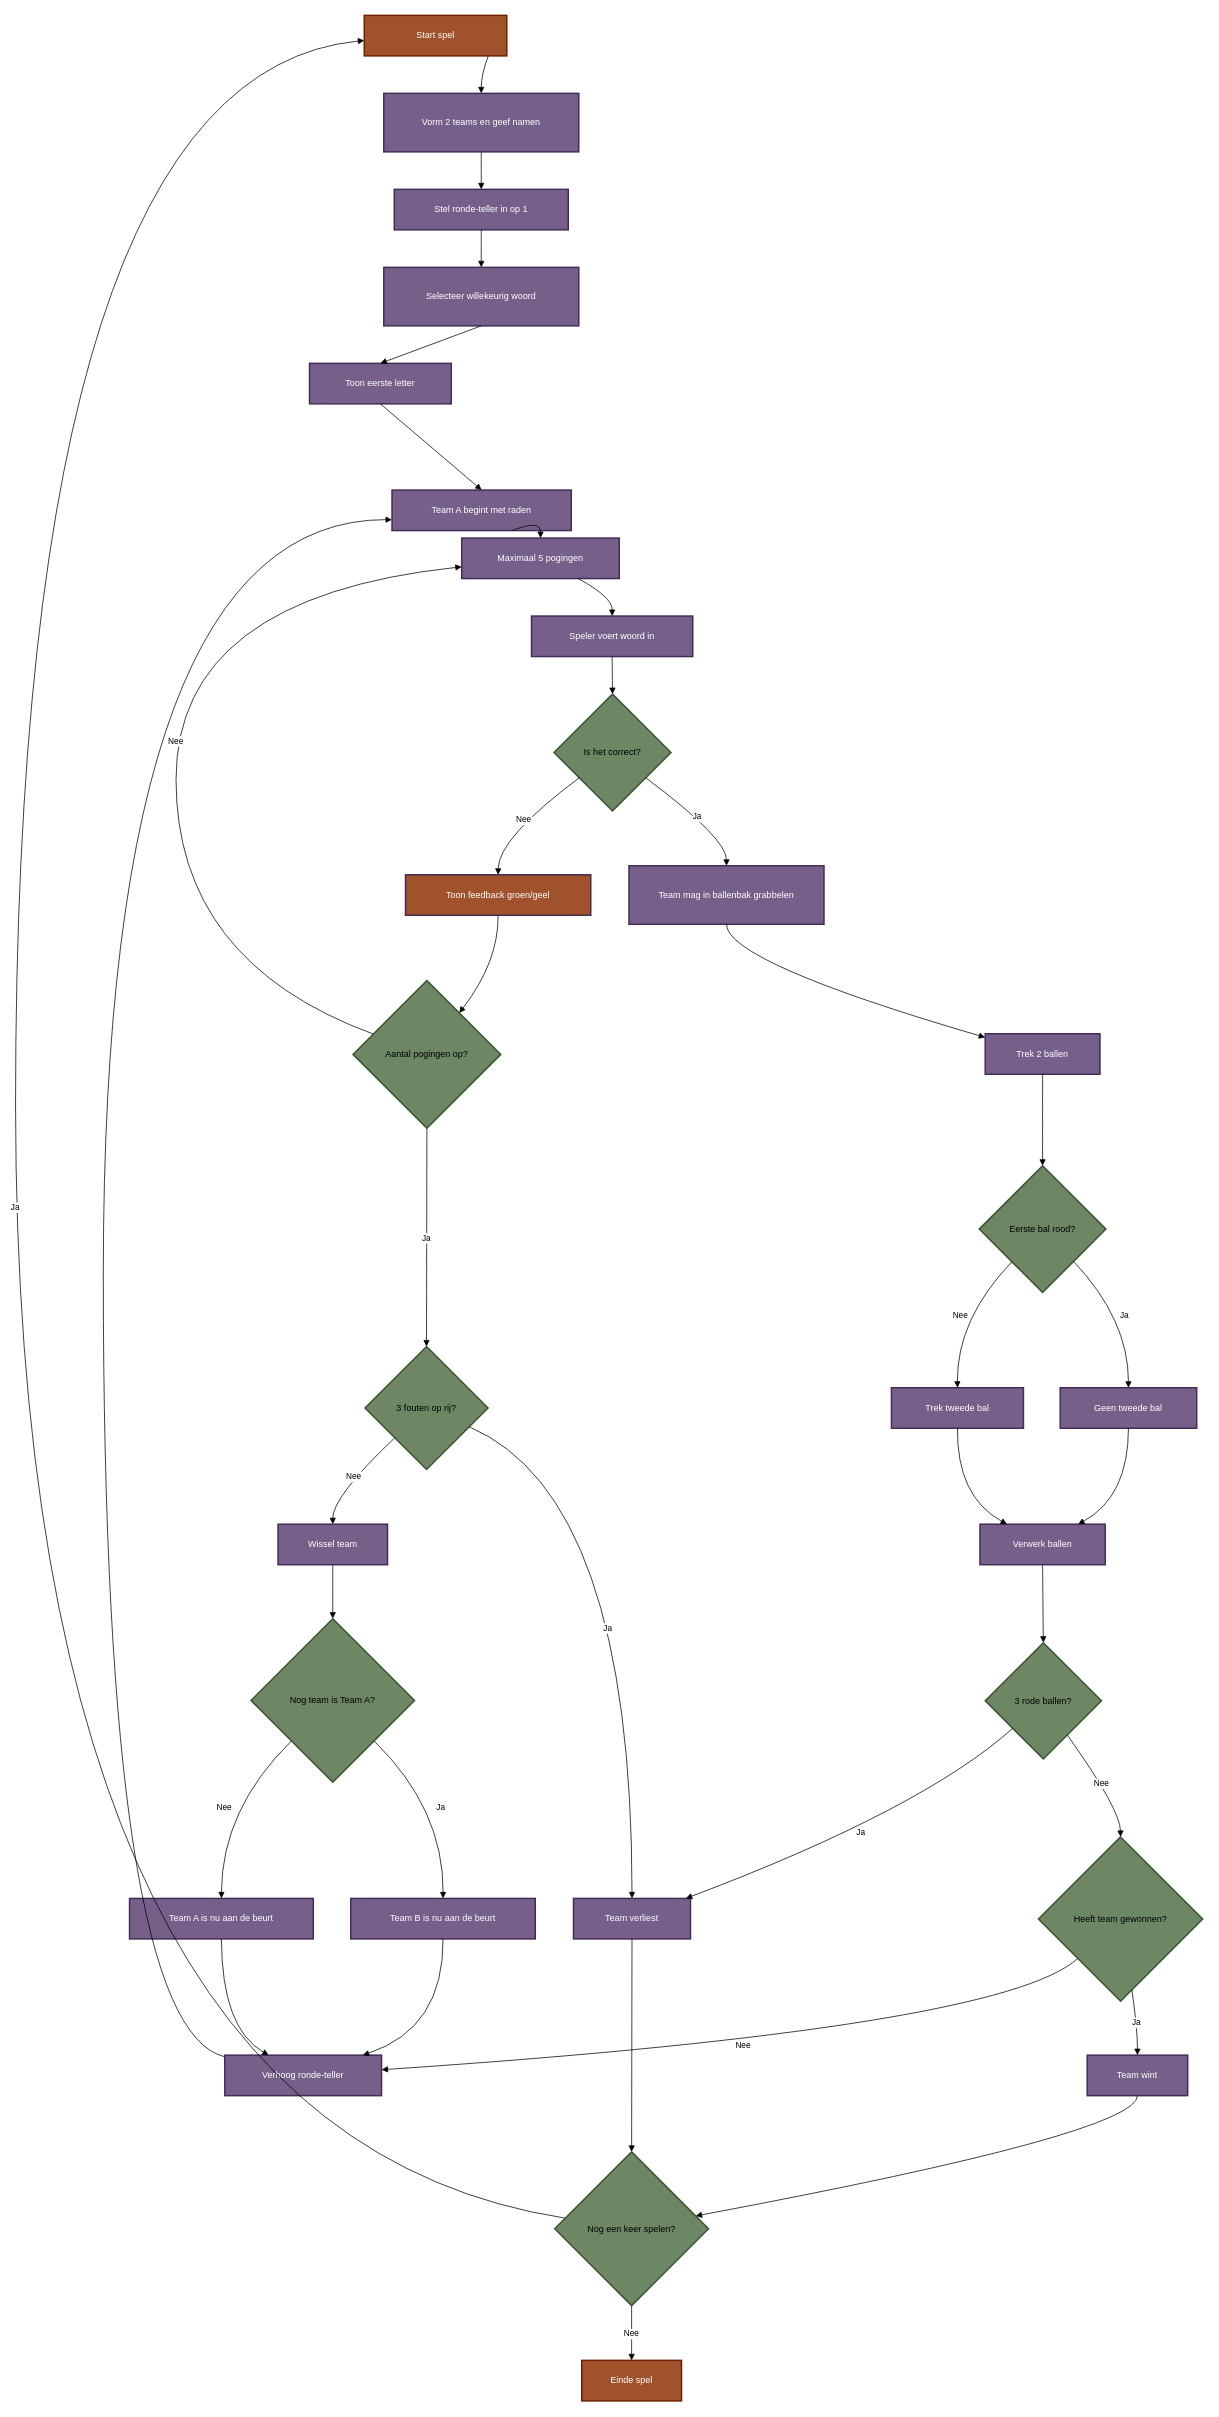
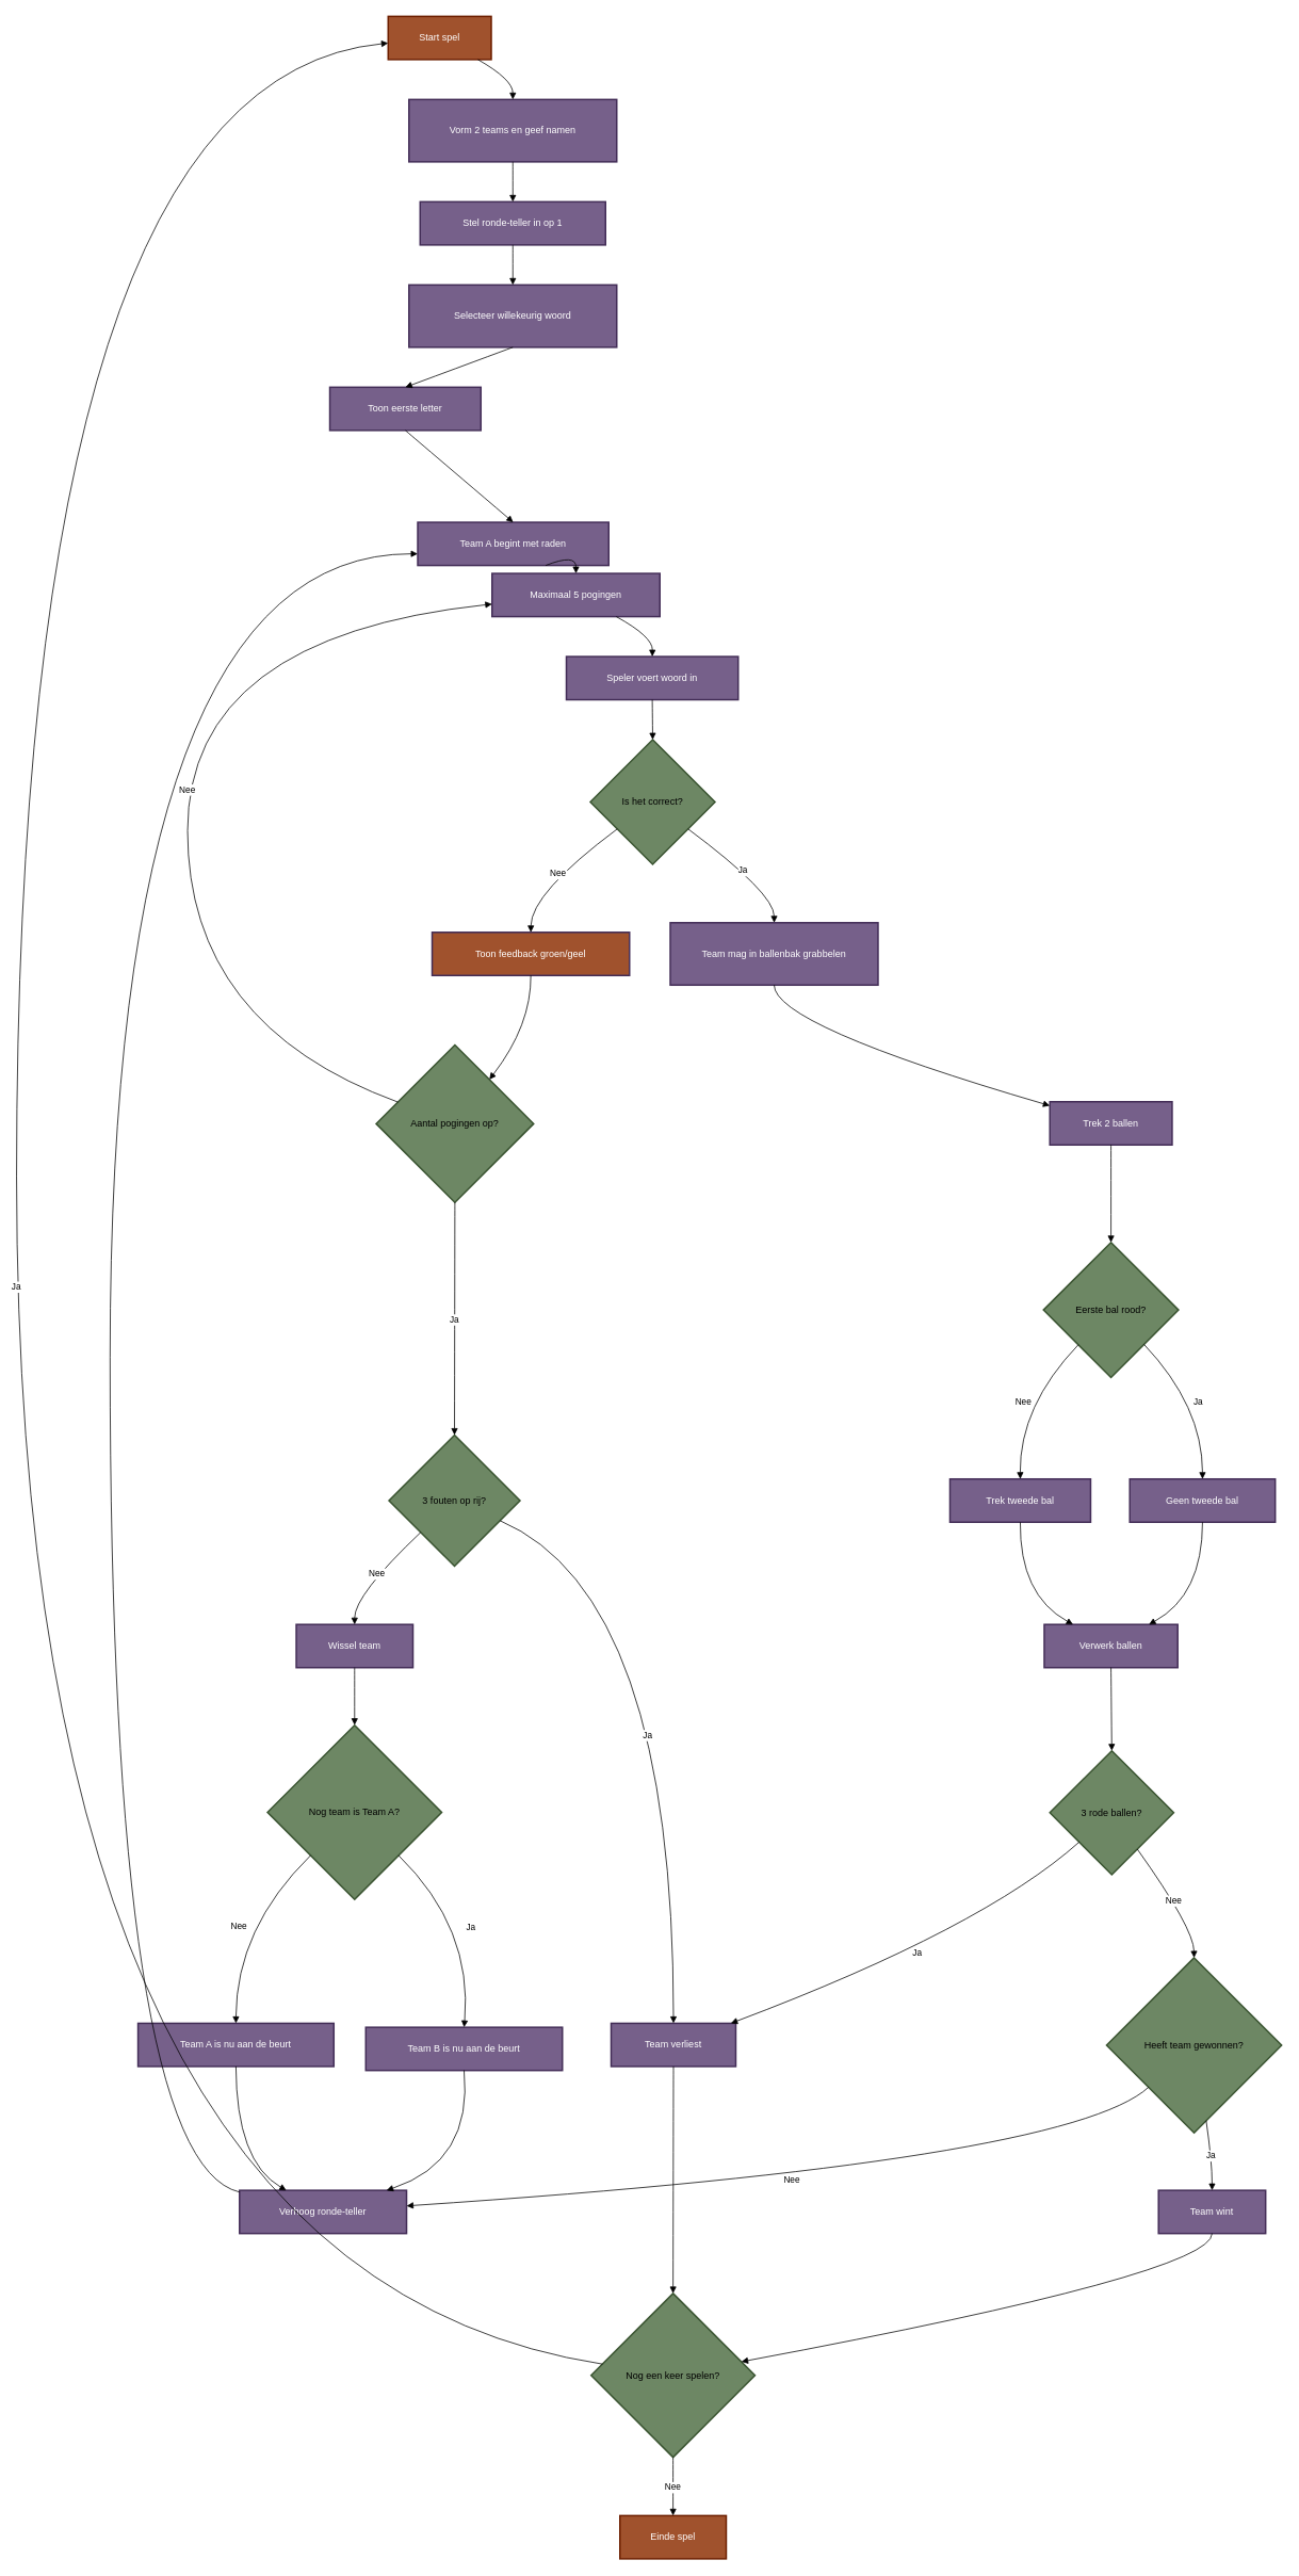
- <mxCell id="2" value="Start spel" style="whiteSpace=wrap;strokeWidth=2;fillColor=#a0522d;fontColor=#ffffff;strokeColor=#6D1F00;" vertex="1" parent="1"><mxGeometry x="485" y="20" width="190" height="54" as="geometry" /></mxCell>
+ <mxCell id="2" value="Start spel" style="whiteSpace=wrap;strokeWidth=2;fillColor=#a0522d;fontColor=#ffffff;strokeColor=#6D1F00;" vertex="1" parent="1"><mxGeometry x="485" y="20" width="129" height="54" as="geometry" /></mxCell>
- <mxCell id="18" value="Team B is nu aan de beurt" style="whiteSpace=wrap;strokeWidth=2;fillColor=#76608a;fontColor=#ffffff;strokeColor=#432D57;" vertex="1" parent="1"><mxGeometry x="467" y="2531" width="246" height="54" as="geometry" /></mxCell>
+ <mxCell id="18" value="Team B is nu aan de beurt" style="whiteSpace=wrap;strokeWidth=2;fillColor=#76608a;fontColor=#ffffff;strokeColor=#432D57;" vertex="1" parent="1"><mxGeometry x="457" y="2536" width="246" height="54" as="geometry" /></mxCell>
